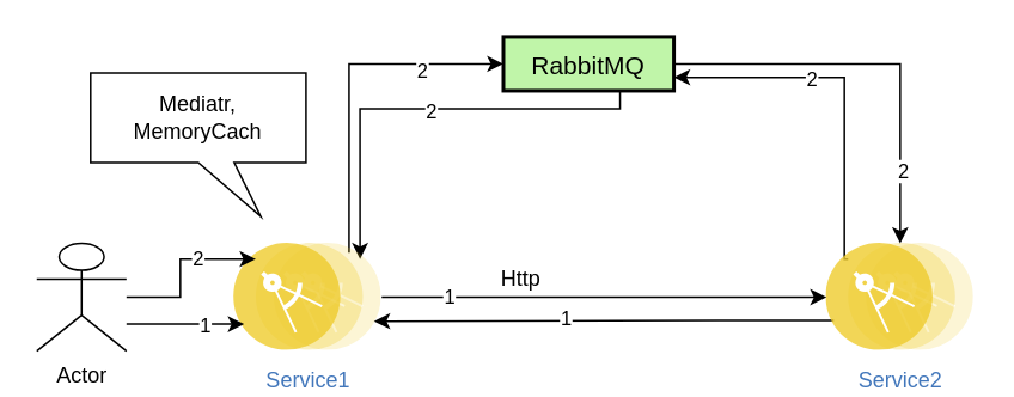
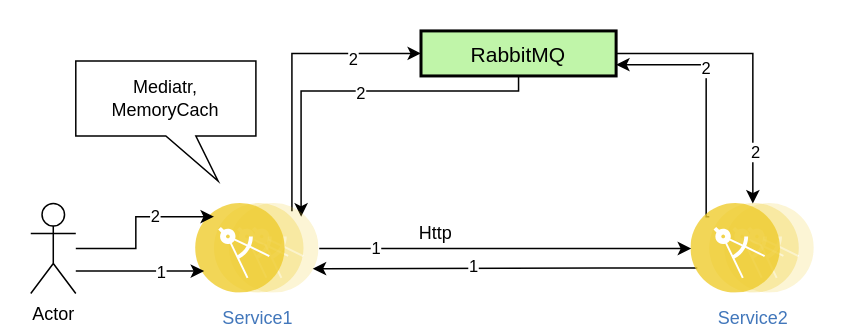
- <mxCell id="11" value="RabbitMQ" style="strokeWidth=2;dashed=0;align=center;fontSize=14;shape=rect;fillColor=#c0f5a9;strokeColor=#000000;" vertex="1" parent="1"><mxGeometry x="280" y="20" width="95" height="30" as="geometry" /></mxCell>
+ <mxCell id="11" value="RabbitMQ" style="strokeWidth=2;dashed=0;align=center;fontSize=14;shape=rect;fillColor=#c0f5a9;strokeColor=#000000;" vertex="1" parent="1"><mxGeometry x="280" y="20" width="130" height="30" as="geometry" /></mxCell>
- <mxCell id="21" value="Actor" style="shape=umlActor;verticalLabelPosition=bottom;labelBackgroundColor=#ffffff;verticalAlign=top;html=1;outlineConnect=0;" vertex="1" parent="1"><mxGeometry x="20" y="135" width="50" height="60" as="geometry" /></mxCell>
+ <mxCell id="21" value="Actor" style="shape=umlActor;verticalLabelPosition=bottom;labelBackgroundColor=#ffffff;verticalAlign=top;html=1;outlineConnect=0;" vertex="1" parent="1"><mxGeometry x="20" y="135" width="30" height="60" as="geometry" /></mxCell>
